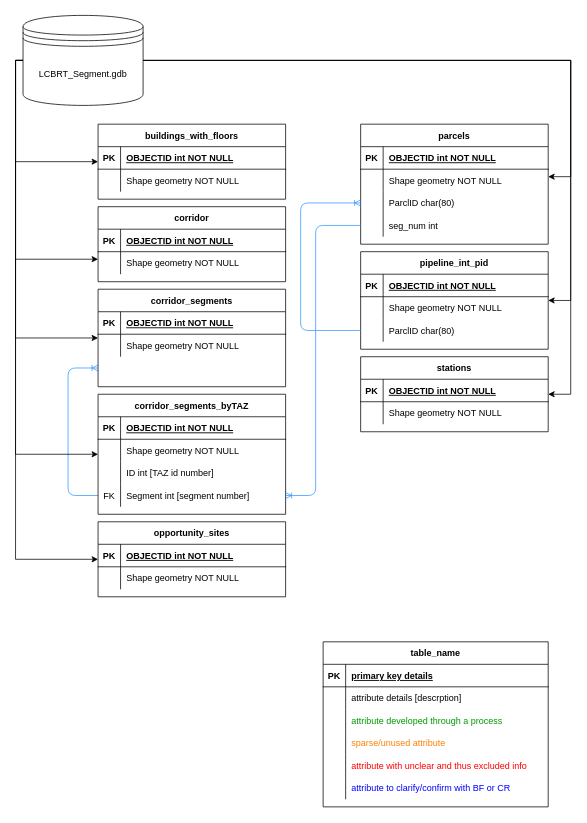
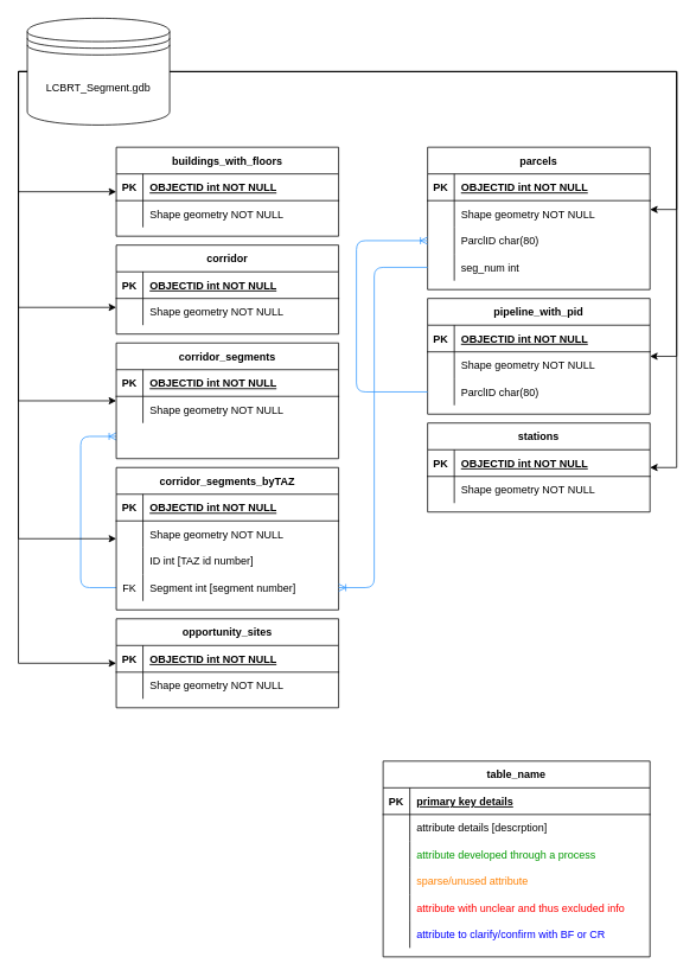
- <mxCell id="67" value="pipeline_int_pid" style="shape=table;startSize=30;container=1;collapsible=1;childLayout=tableLayout;fixedRows=1;rowLines=0;fontStyle=1;align=center;resizeLast=1;" parent="1" vertex="1"><mxGeometry x="480" y="335" width="250" height="130" as="geometry"><mxRectangle x="120" y="120" width="160" height="30" as="alternateBounds" /></mxGeometry></mxCell>
+ <mxCell id="67" value="pipeline_with_pid" style="shape=table;startSize=30;container=1;collapsible=1;childLayout=tableLayout;fixedRows=1;rowLines=0;fontStyle=1;align=center;resizeLast=1;" parent="1" vertex="1"><mxGeometry x="480" y="335" width="250" height="130" as="geometry"><mxRectangle x="120" y="120" width="160" height="30" as="alternateBounds" /></mxGeometry></mxCell>
